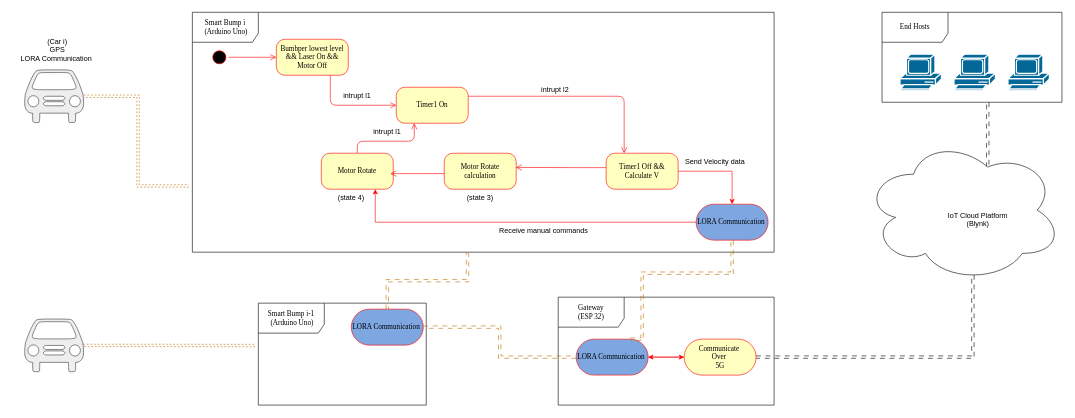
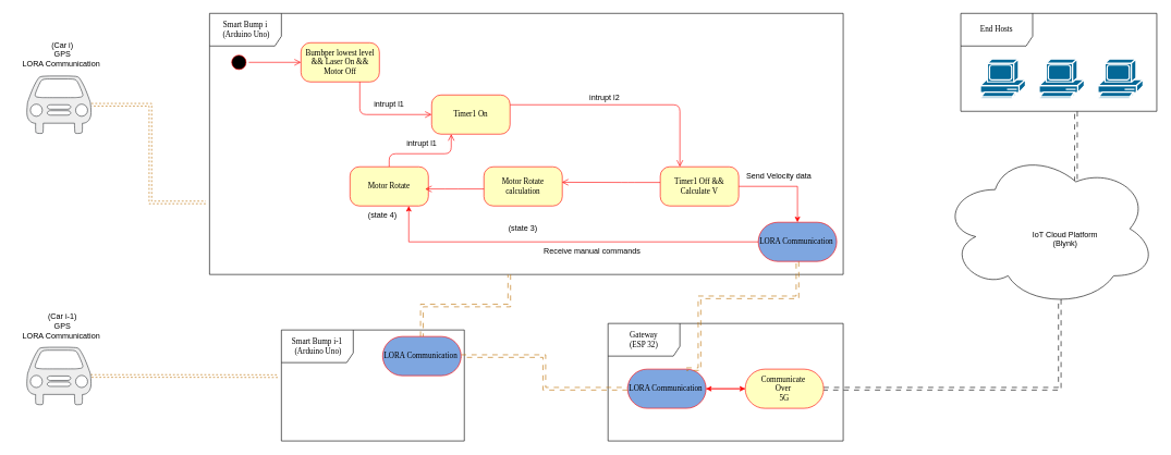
- <mxCell id="15" value="(state 3)" style="text;whiteSpace=wrap;html=1;align=center;" parent="1" vertex="1"><mxGeometry x="760" y="315" width="80" height="20" as="geometry" /></mxCell>
+ <mxCell id="15" value="(state 3)" style="text;whiteSpace=wrap;html=1;align=center;" parent="1" vertex="1"><mxGeometry x="760" y="335" width="80" height="20" as="geometry" /></mxCell>
+ <mxCell id="46" value="&lt;div style=&quot;&quot;&gt;(Car i-1)&lt;/div&gt;&lt;div style=&quot;&quot;&gt;GPS&lt;/div&gt;&lt;div style=&quot;&quot;&gt;LORA Communication&amp;nbsp;&lt;/div&gt;" style="text;whiteSpace=wrap;html=1;align=center;" parent="1" vertex="1"><mxGeometry x="20" y="470.5" width="150" height="50" as="geometry" /></mxCell>
